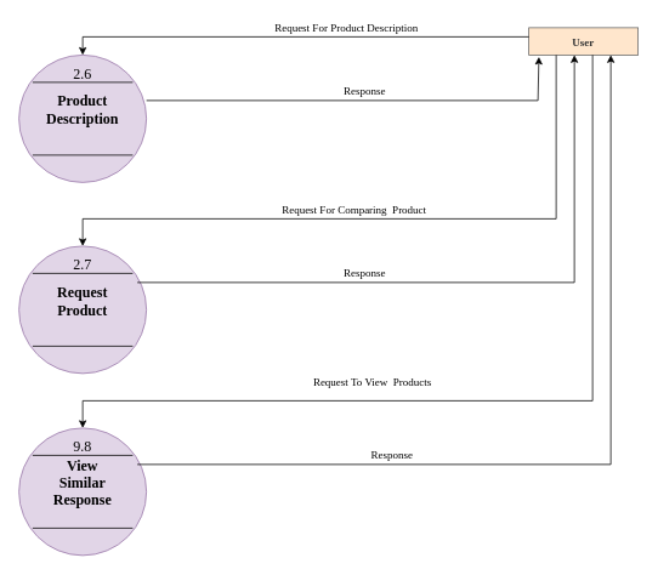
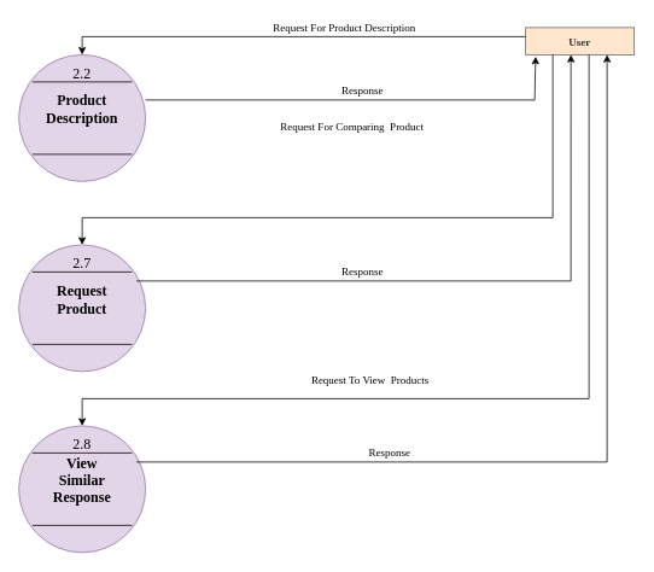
- <mxCell id="5" value="2.6" style="text;html=1;strokeColor=none;fillColor=none;align=center;verticalAlign=middle;whiteSpace=wrap;rounded=0;fontSize=16;fontFamily=Lucida Console;" parent="1" vertex="1"><mxGeometry x="70" y="70" width="40" height="20" as="geometry" /></mxCell>
+ <mxCell id="5" value="2.2" style="text;html=1;strokeColor=none;fillColor=none;align=center;verticalAlign=middle;whiteSpace=wrap;rounded=0;fontSize=16;fontFamily=Lucida Console;" parent="1" vertex="1"><mxGeometry x="70" y="70" width="40" height="20" as="geometry" /></mxCell>
- <mxCell id="25" value="Request For Comparing&amp;nbsp; Product&amp;nbsp;" style="text;html=1;strokeColor=none;fillColor=none;align=center;verticalAlign=middle;whiteSpace=wrap;rounded=0;fontFamily=Lucida Console;fontSize=12;" parent="1" vertex="1"><mxGeometry x="220" y="220" width="340" height="20" as="geometry" /></mxCell>
+ <mxCell id="25" value="Request For Comparing&amp;nbsp; Product&amp;nbsp;" style="text;html=1;strokeColor=none;fillColor=none;align=center;verticalAlign=middle;whiteSpace=wrap;rounded=0;fontFamily=Lucida Console;fontSize=12;" parent="1" vertex="1"><mxGeometry x="220" y="130" width="340" height="20" as="geometry" /></mxCell>
- <mxCell id="30" value="9.8" style="text;html=1;strokeColor=none;fillColor=none;align=center;verticalAlign=middle;whiteSpace=wrap;rounded=0;fontSize=16;fontFamily=Lucida Console;" parent="1" vertex="1"><mxGeometry x="70" y="480" width="40" height="20" as="geometry" /></mxCell>
+ <mxCell id="30" value="2.8" style="text;html=1;strokeColor=none;fillColor=none;align=center;verticalAlign=middle;whiteSpace=wrap;rounded=0;fontSize=16;fontFamily=Lucida Console;" parent="1" vertex="1"><mxGeometry x="70" y="480" width="40" height="20" as="geometry" /></mxCell>
